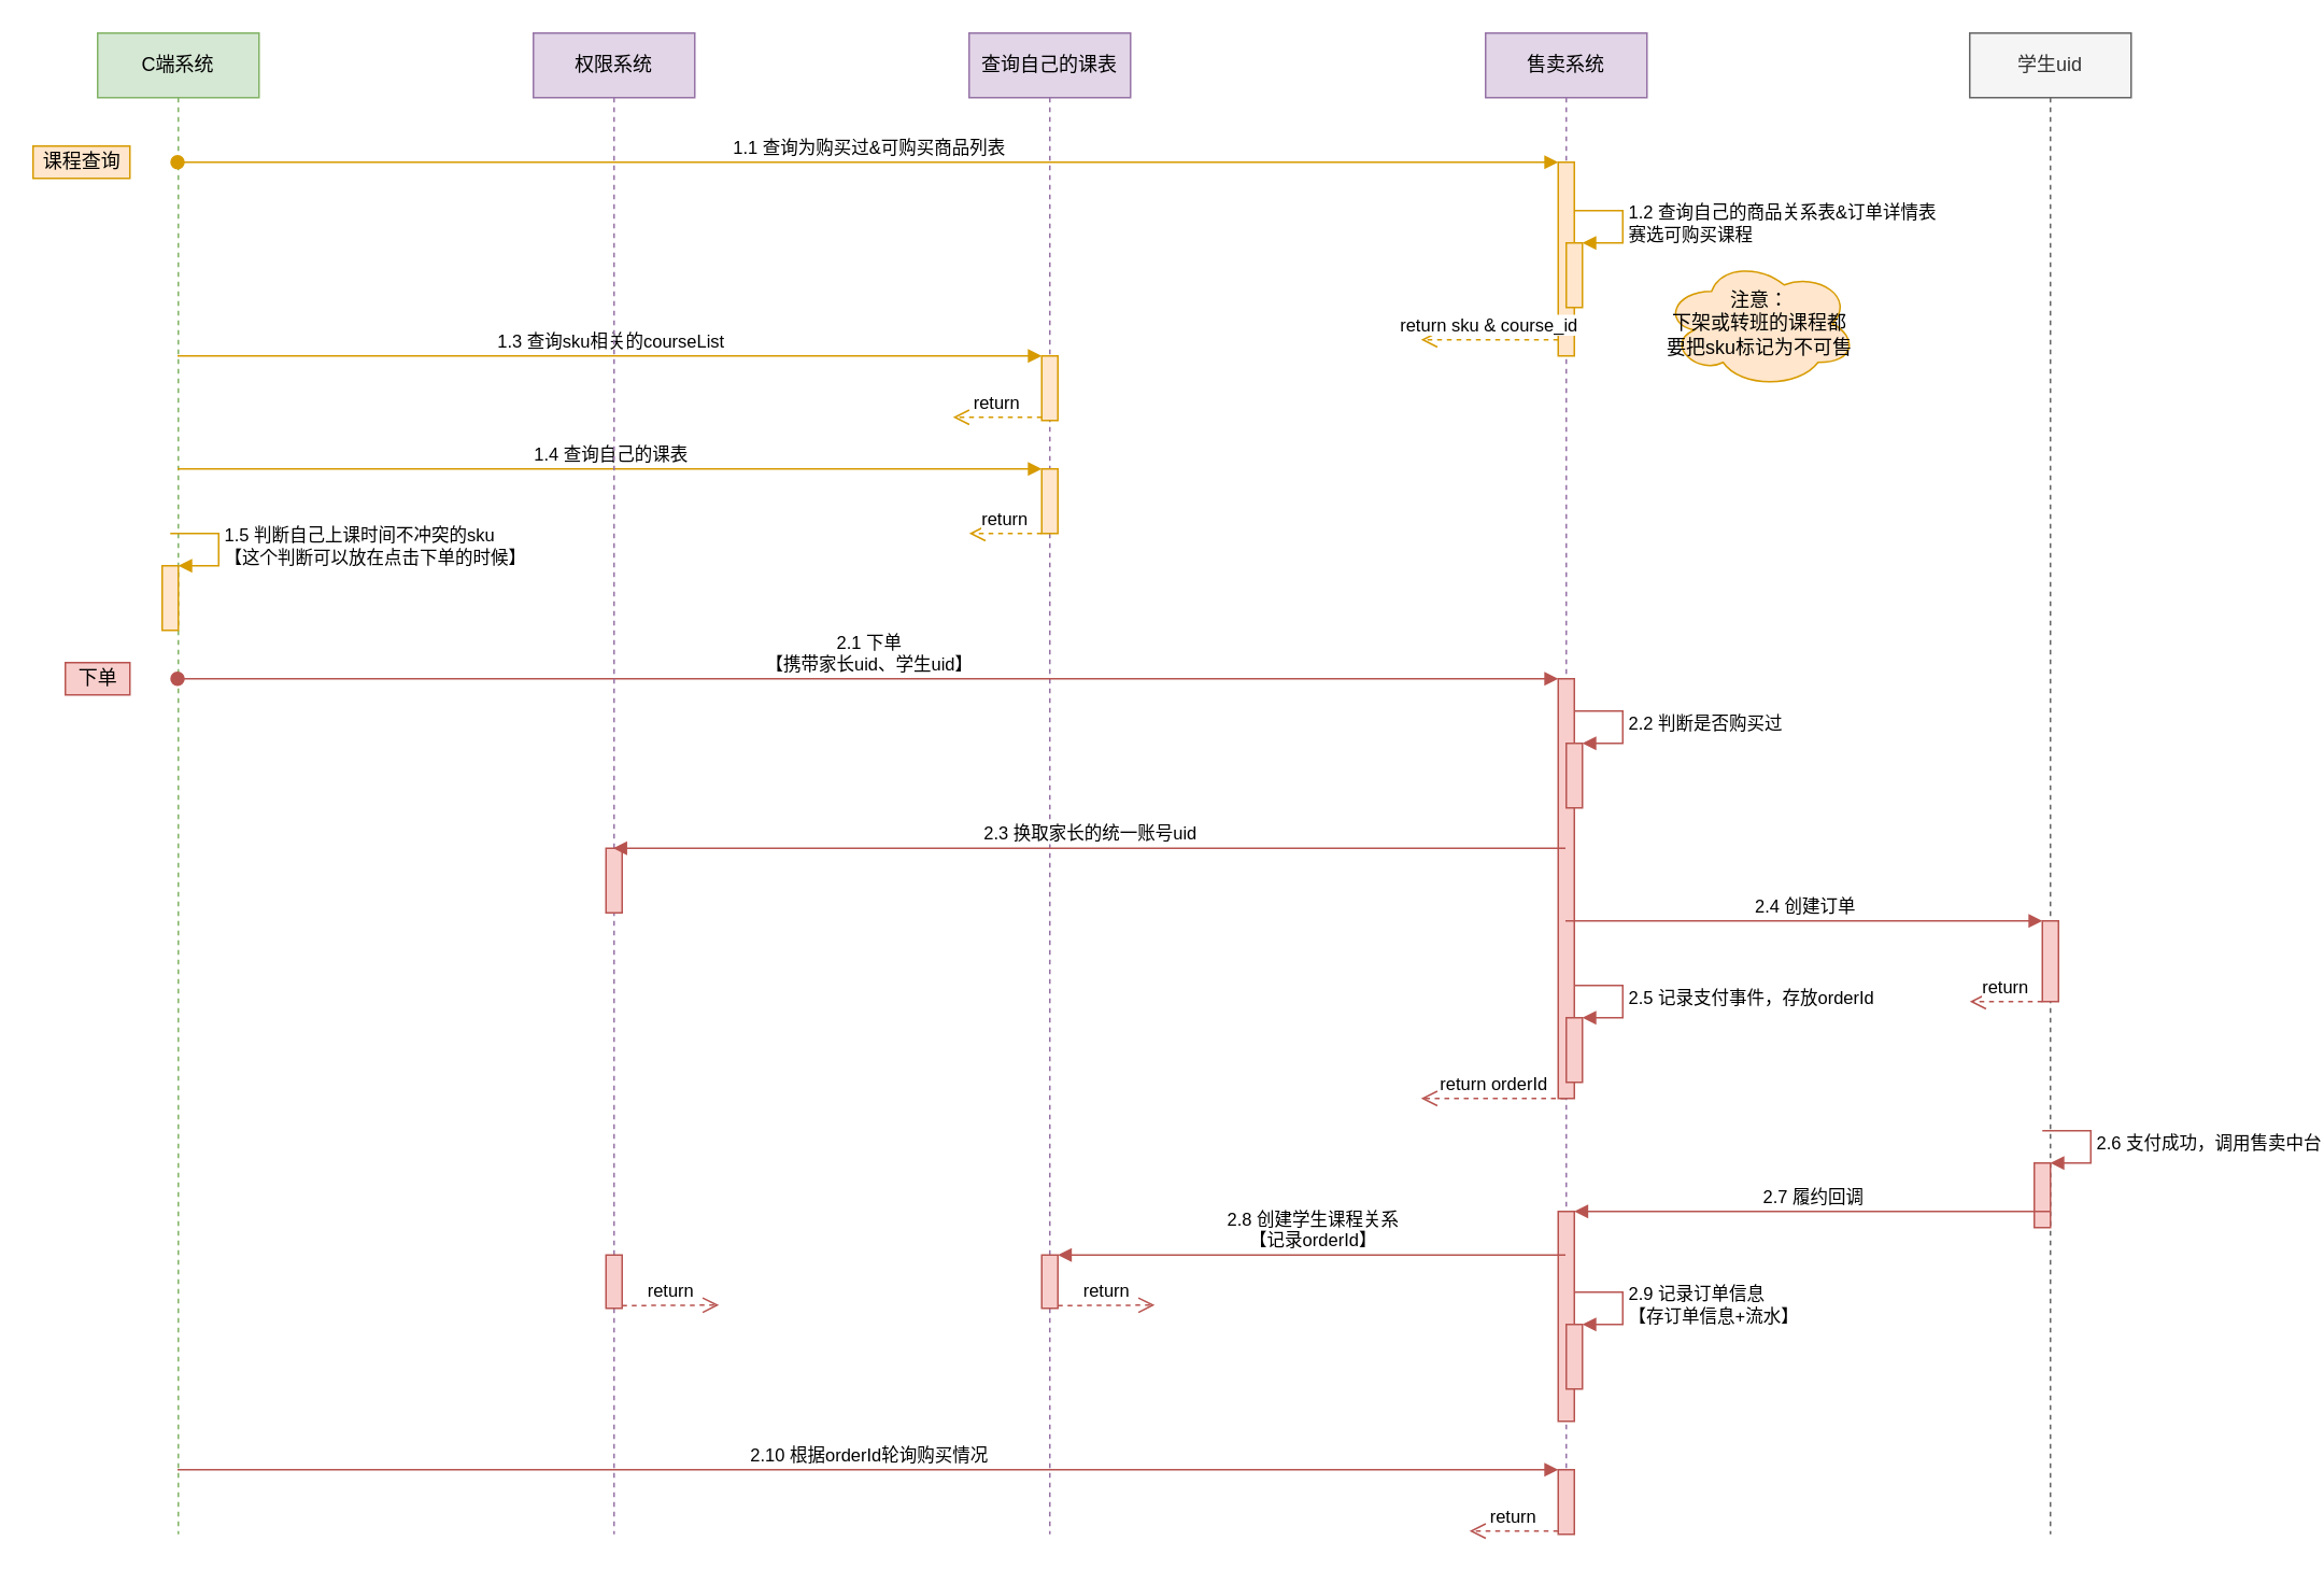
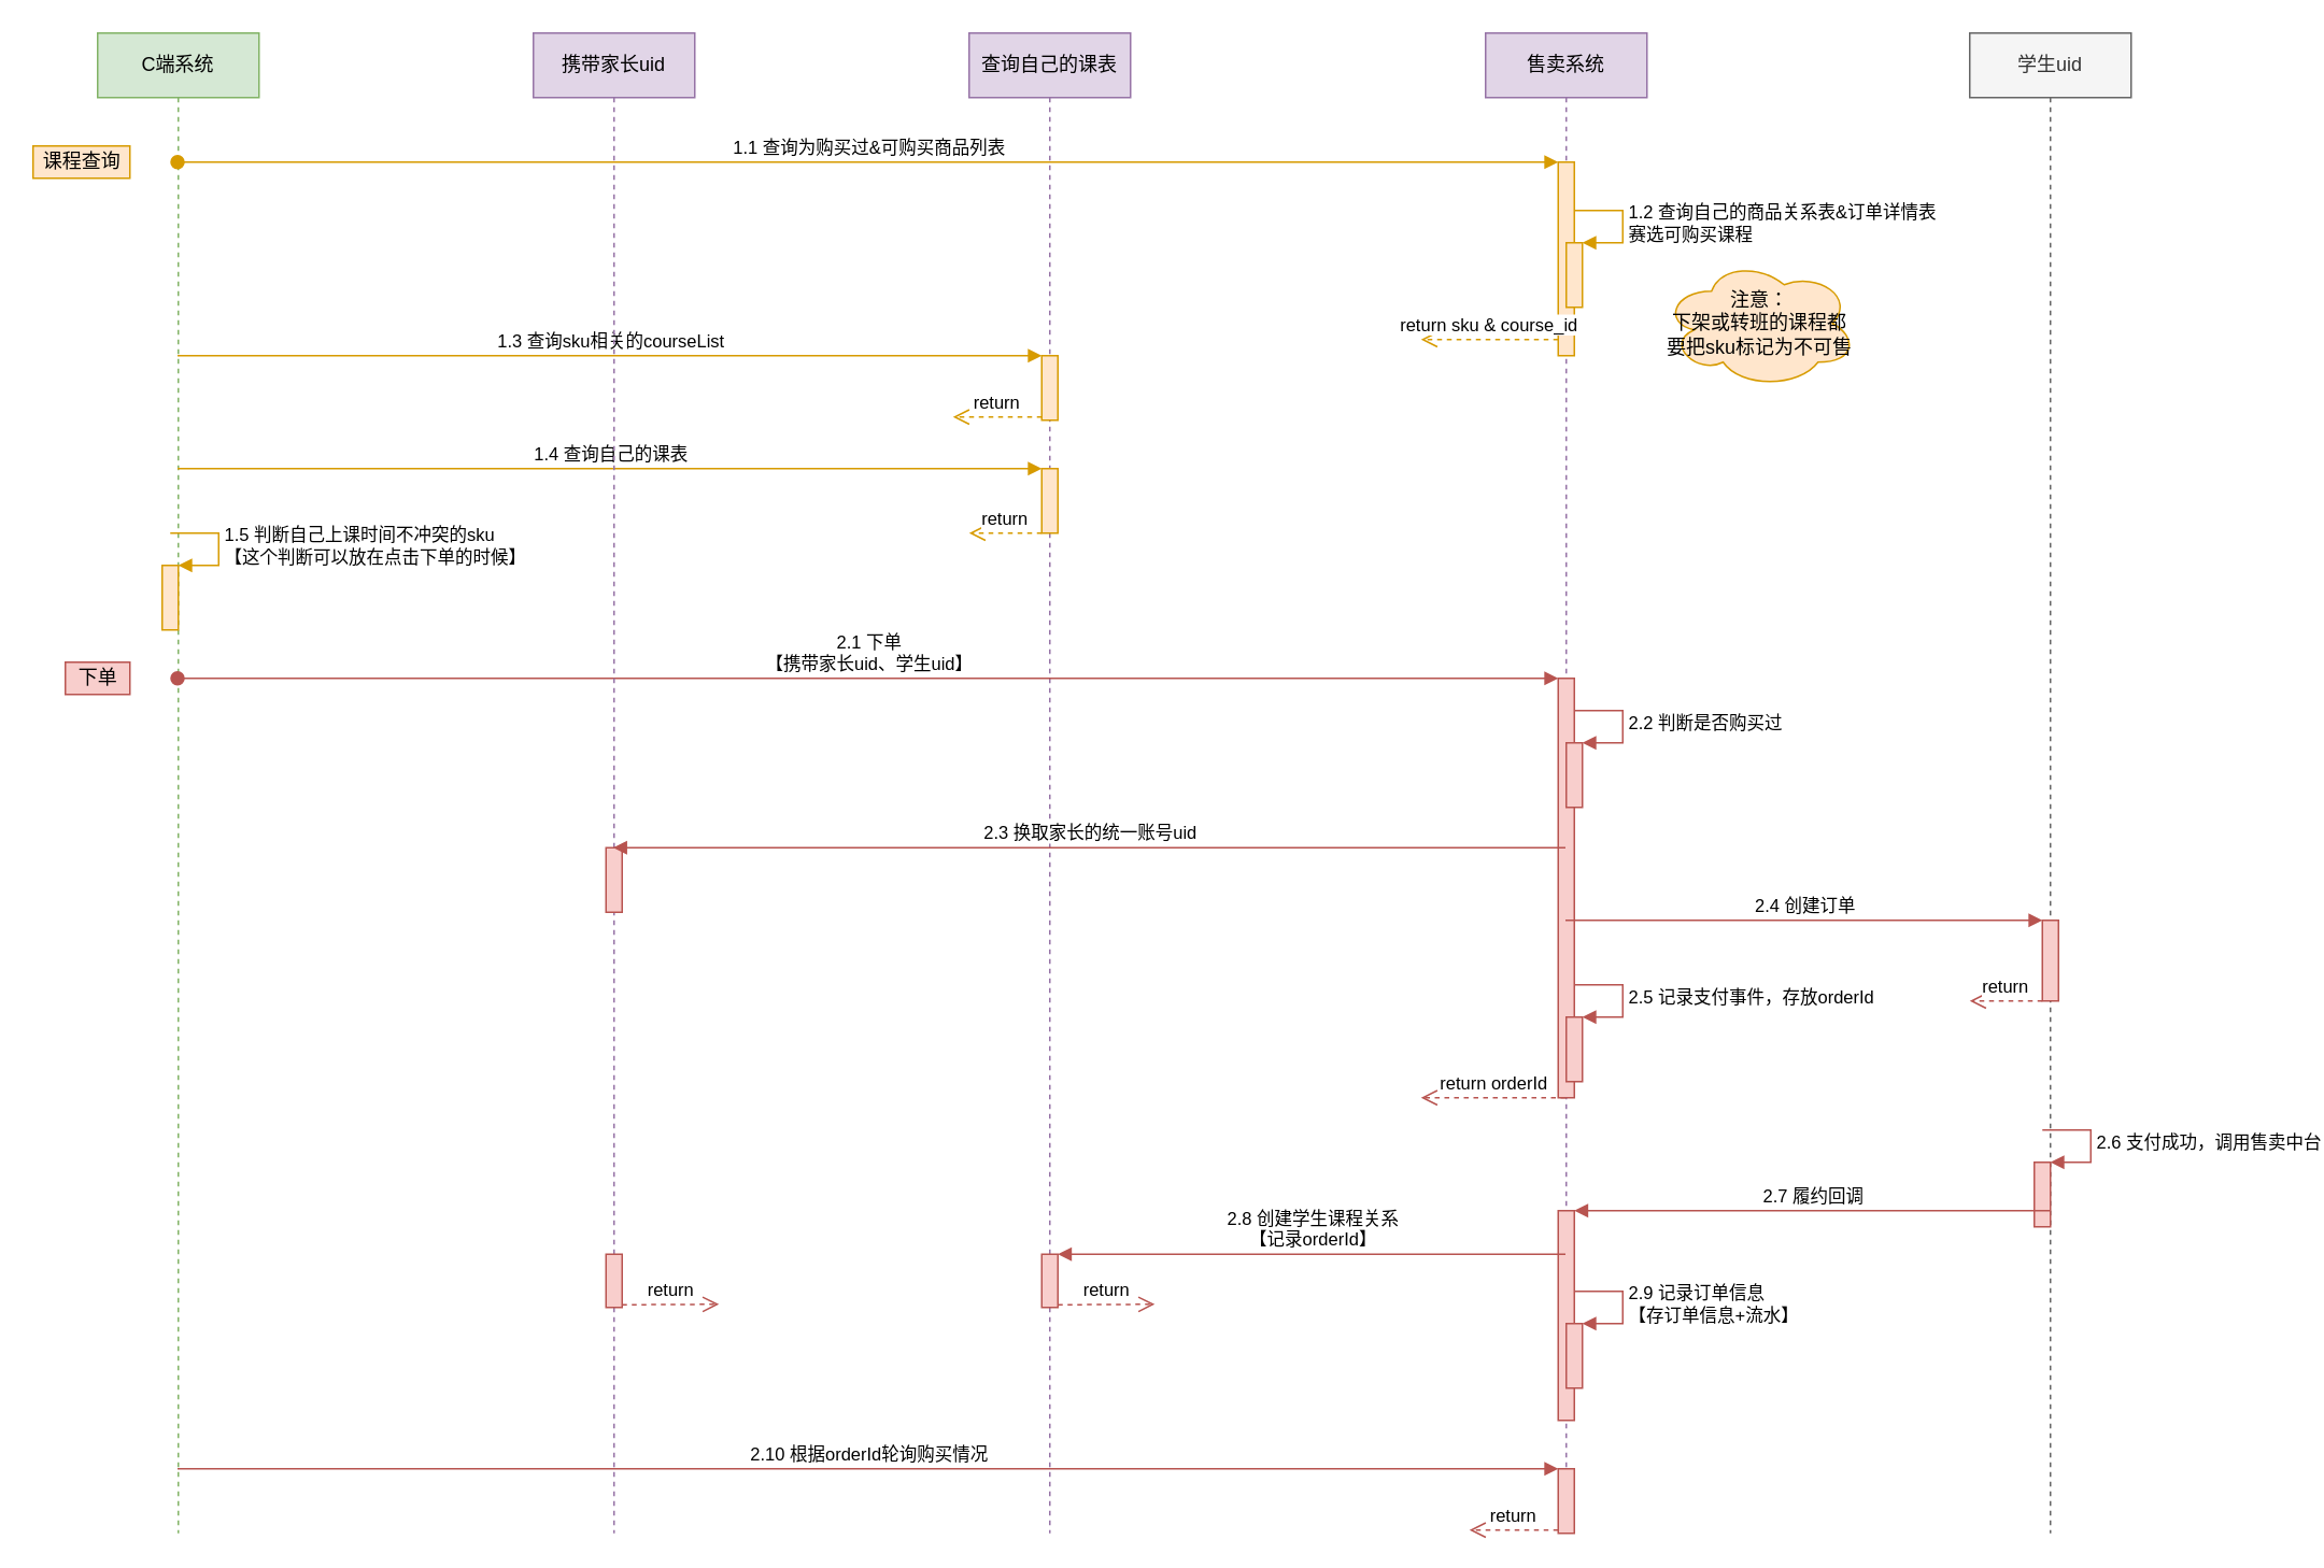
- <mxCell id="43" value="权限系统" style="shape=umlLifeline;perimeter=lifelinePerimeter;whiteSpace=wrap;html=1;container=1;collapsible=0;recursiveResize=0;outlineConnect=0;fillColor=#e1d5e7;strokeColor=#9673a6;" parent="1" vertex="1"><mxGeometry x="330" y="20" width="100" height="930" as="geometry" /></mxCell>
+ <mxCell id="43" value="携带家长uid" style="shape=umlLifeline;perimeter=lifelinePerimeter;whiteSpace=wrap;html=1;container=1;collapsible=0;recursiveResize=0;outlineConnect=0;fillColor=#e1d5e7;strokeColor=#9673a6;" parent="1" vertex="1"><mxGeometry x="330" y="20" width="100" height="930" as="geometry" /></mxCell>
